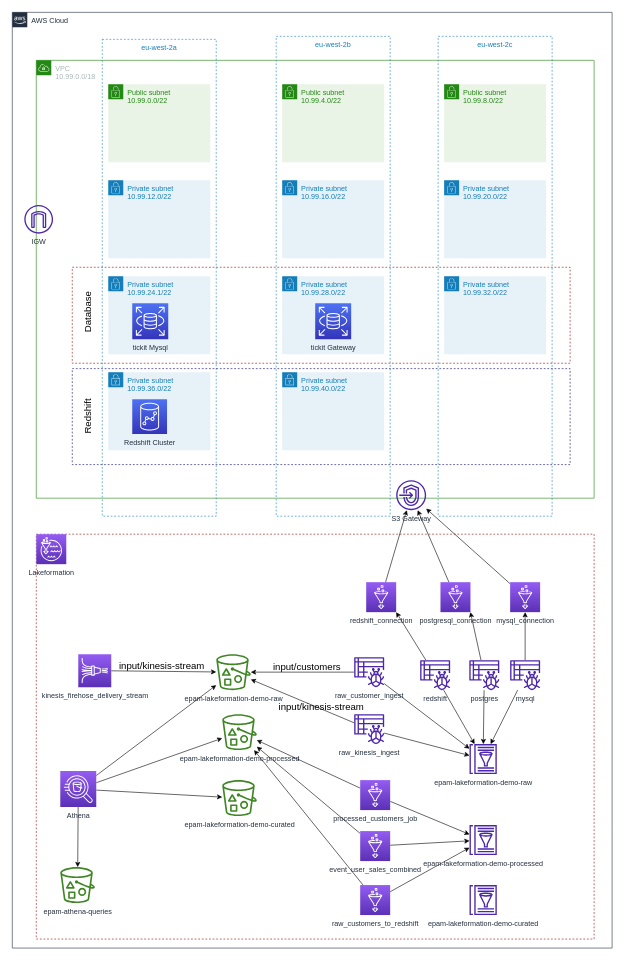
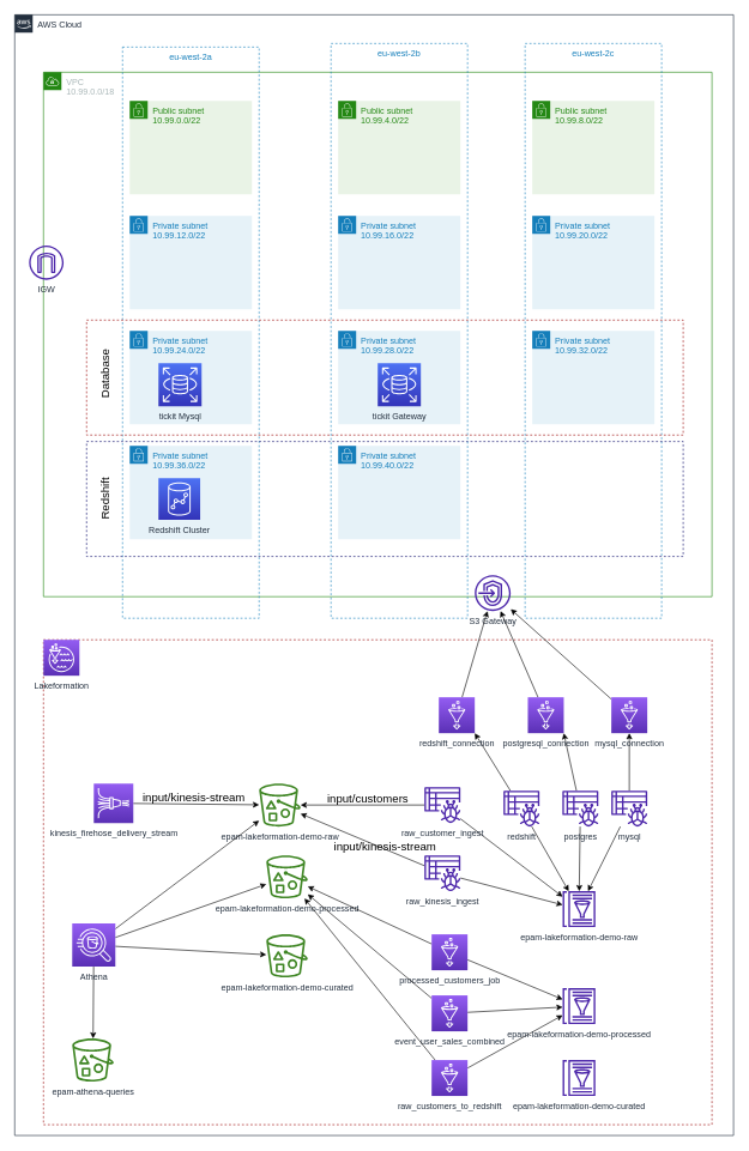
- <mxCell id="10" value="Private subnet&lt;br&gt;10.99.24.1/22" style="points=[[0,0],[0.25,0],[0.5,0],[0.75,0],[1,0],[1,0.25],[1,0.5],[1,0.75],[1,1],[0.75,1],[0.5,1],[0.25,1],[0,1],[0,0.75],[0,0.5],[0,0.25]];outlineConnect=0;gradientColor=none;html=1;whiteSpace=wrap;fontSize=12;fontStyle=0;container=1;pointerEvents=0;collapsible=0;recursiveResize=0;shape=mxgraph.aws4.group;grIcon=mxgraph.aws4.group_security_group;grStroke=0;strokeColor=#147EBA;fillColor=#E6F2F8;verticalAlign=top;align=left;spacingLeft=30;fontColor=#147EBA;dashed=0;" vertex="1" parent="4"><mxGeometry x="120" y="360" width="170" height="130" as="geometry" /></mxCell>
+ <mxCell id="10" value="Private subnet&lt;br&gt;10.99.24.0/22" style="points=[[0,0],[0.25,0],[0.5,0],[0.75,0],[1,0],[1,0.25],[1,0.5],[1,0.75],[1,1],[0.75,1],[0.5,1],[0.25,1],[0,1],[0,0.75],[0,0.5],[0,0.25]];outlineConnect=0;gradientColor=none;html=1;whiteSpace=wrap;fontSize=12;fontStyle=0;container=1;pointerEvents=0;collapsible=0;recursiveResize=0;shape=mxgraph.aws4.group;grIcon=mxgraph.aws4.group_security_group;grStroke=0;strokeColor=#147EBA;fillColor=#E6F2F8;verticalAlign=top;align=left;spacingLeft=30;fontColor=#147EBA;dashed=0;" vertex="1" parent="4"><mxGeometry x="120" y="360" width="170" height="130" as="geometry" /></mxCell>
